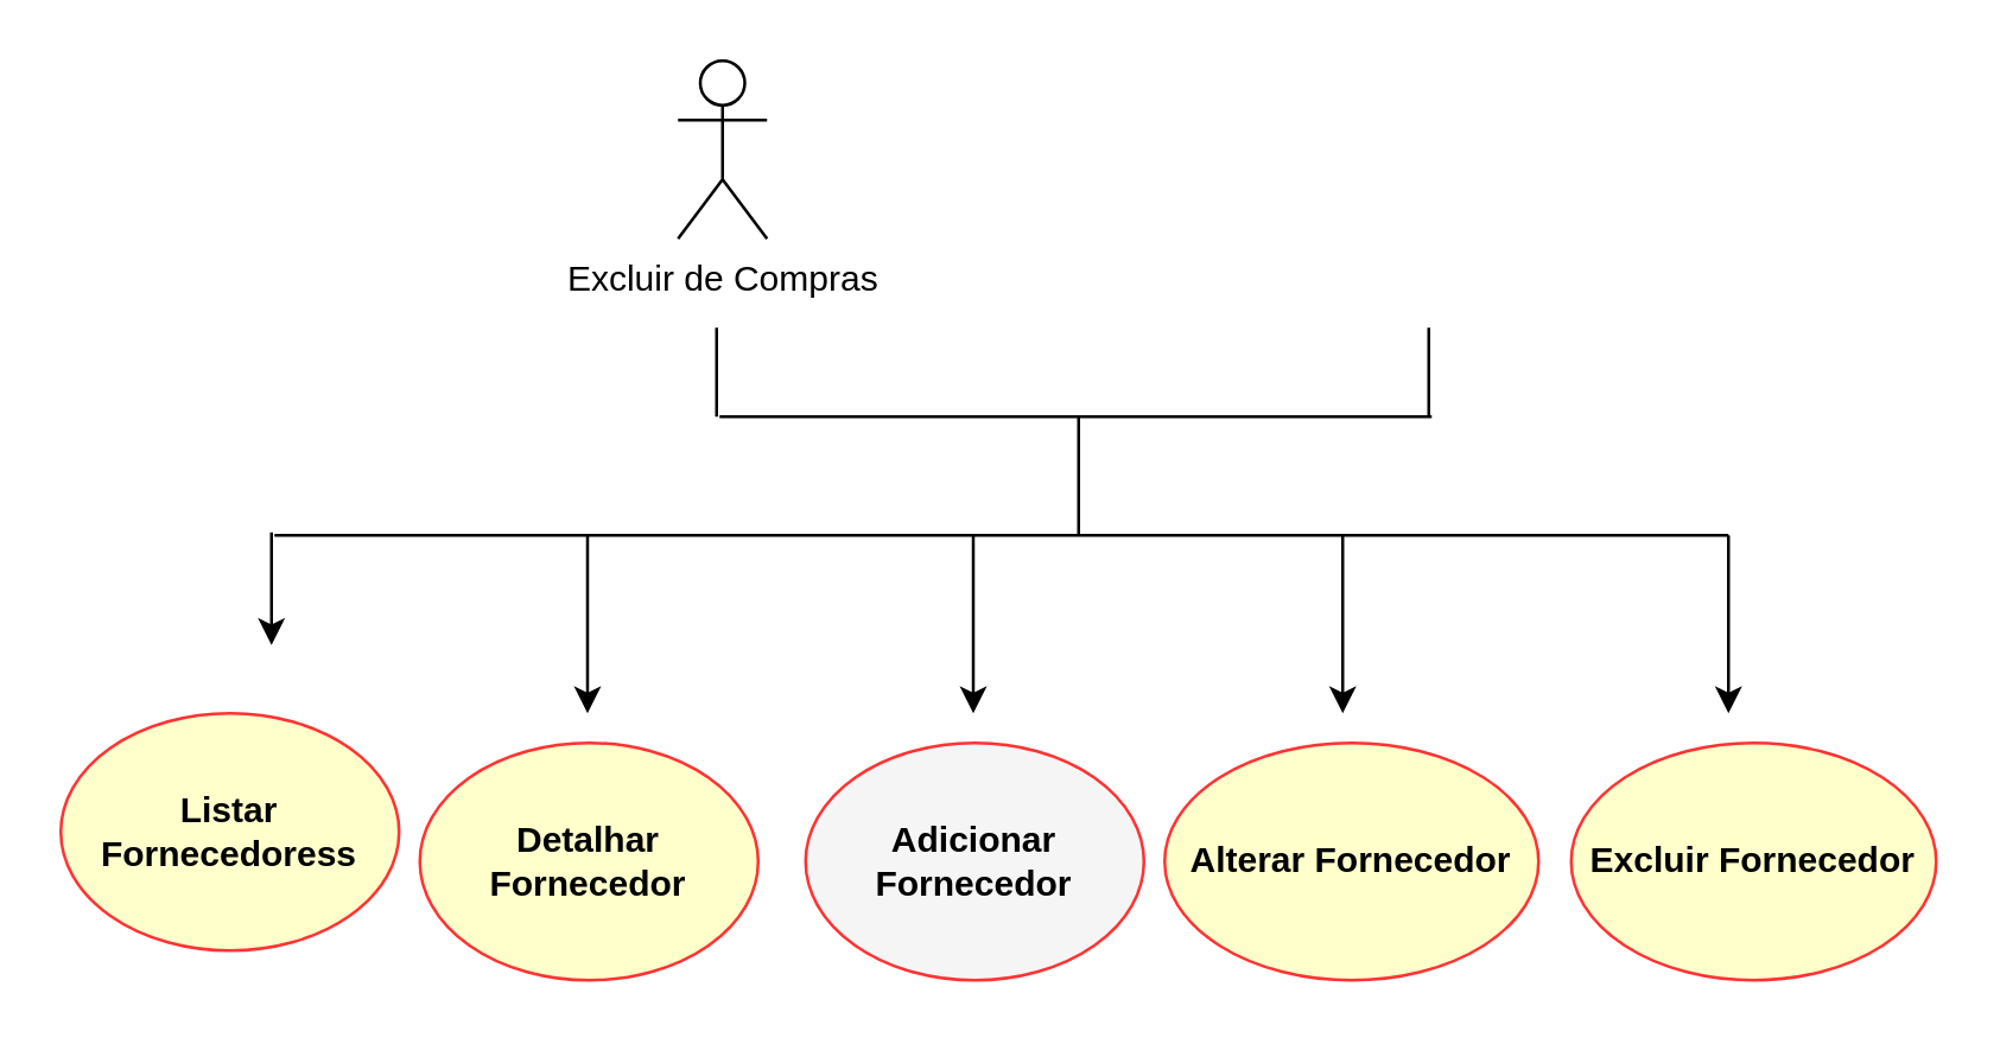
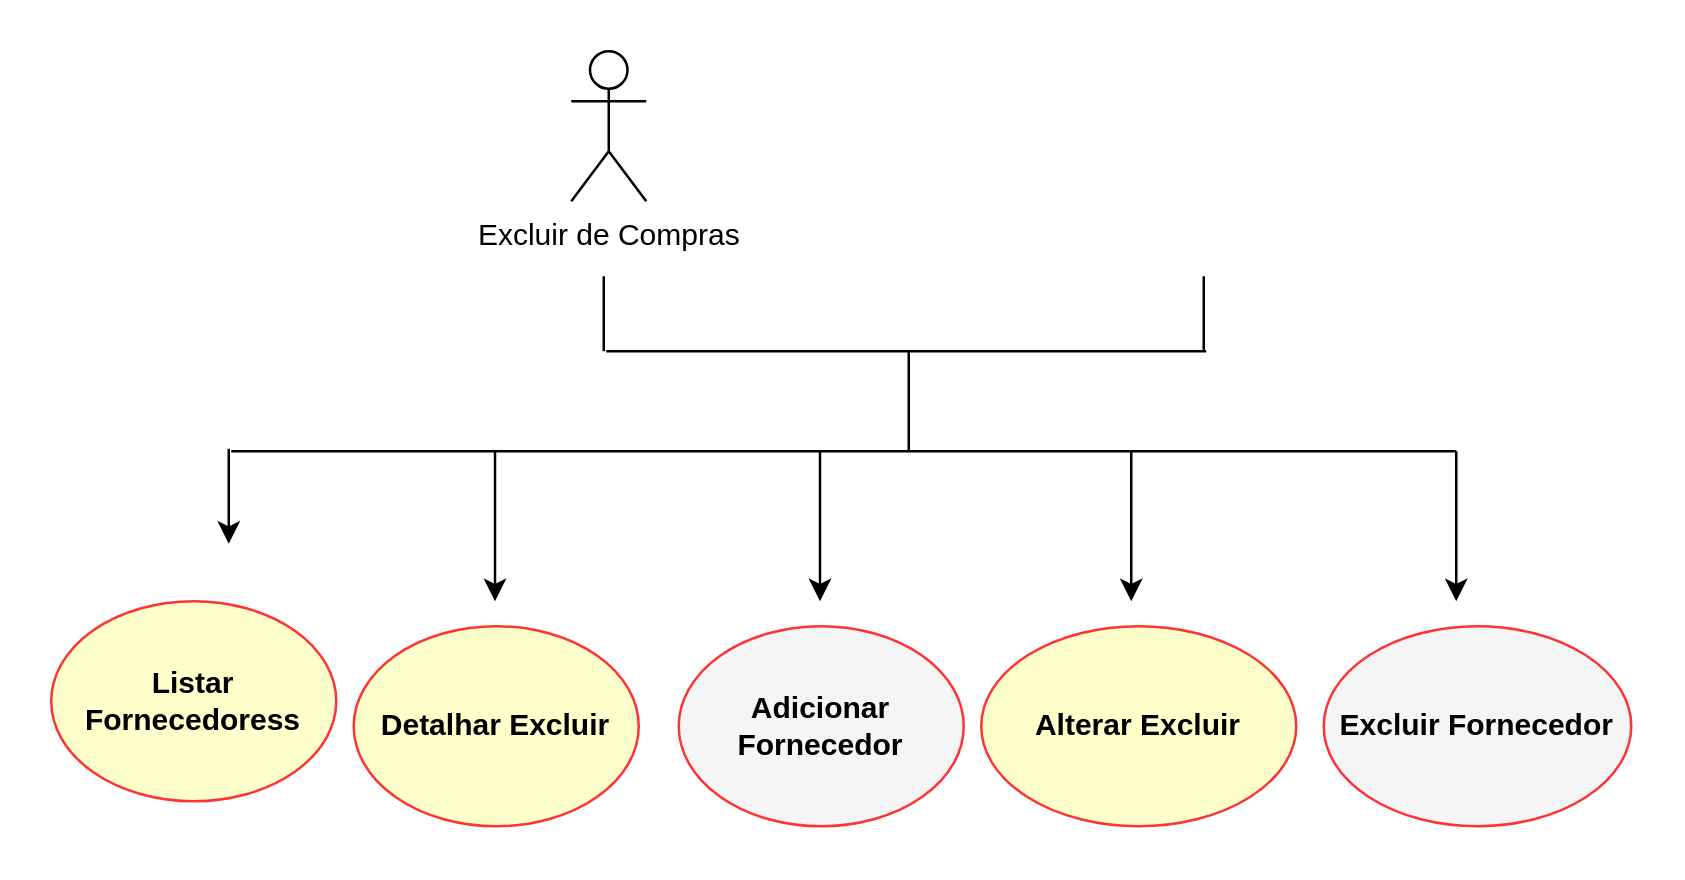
- <mxCell id="4" value="Detalhar Fornecedor" style="ellipse;whiteSpace=wrap;html=1;verticalAlign=middle;fillColor=#FFFFCC;strokeColor=#FF3333;fontStyle=1;rounded=1;" parent="1" vertex="1"><mxGeometry x="141" y="250" width="114" height="80" as="geometry" /></mxCell>
+ <mxCell id="4" value="Detalhar Excluir" style="ellipse;whiteSpace=wrap;html=1;verticalAlign=middle;fillColor=#FFFFCC;strokeColor=#FF3333;fontStyle=1;rounded=1;" parent="1" vertex="1"><mxGeometry x="141" y="250" width="114" height="80" as="geometry" /></mxCell>
- <mxCell id="6" value="Alterar Fornecedor" style="ellipse;whiteSpace=wrap;html=1;verticalAlign=middle;fillColor=#FFFFCC;strokeColor=#FF3333;fontStyle=1;rounded=1;" parent="1" vertex="1"><mxGeometry x="392" y="250" width="126" height="80" as="geometry" /></mxCell>
+ <mxCell id="6" value="Alterar Excluir" style="ellipse;whiteSpace=wrap;html=1;verticalAlign=middle;fillColor=#FFFFCC;strokeColor=#FF3333;fontStyle=1;rounded=1;" parent="1" vertex="1"><mxGeometry x="392" y="250" width="126" height="80" as="geometry" /></mxCell>
- <mxCell id="7" value="Excluir Fornecedor" style="ellipse;whiteSpace=wrap;html=1;verticalAlign=middle;fillColor=#FFFFCC;strokeColor=#FF3333;fontStyle=1;rounded=1;" parent="1" vertex="1"><mxGeometry x="529" y="250" width="123" height="80" as="geometry" /></mxCell>
+ <mxCell id="7" value="Excluir Fornecedor" style="ellipse;whiteSpace=wrap;html=1;verticalAlign=middle;fillColor=#f5f5f5;strokeColor=#FF3333;fontStyle=1;rounded=1;" parent="1" vertex="1"><mxGeometry x="529" y="250" width="123" height="80" as="geometry" /></mxCell>
